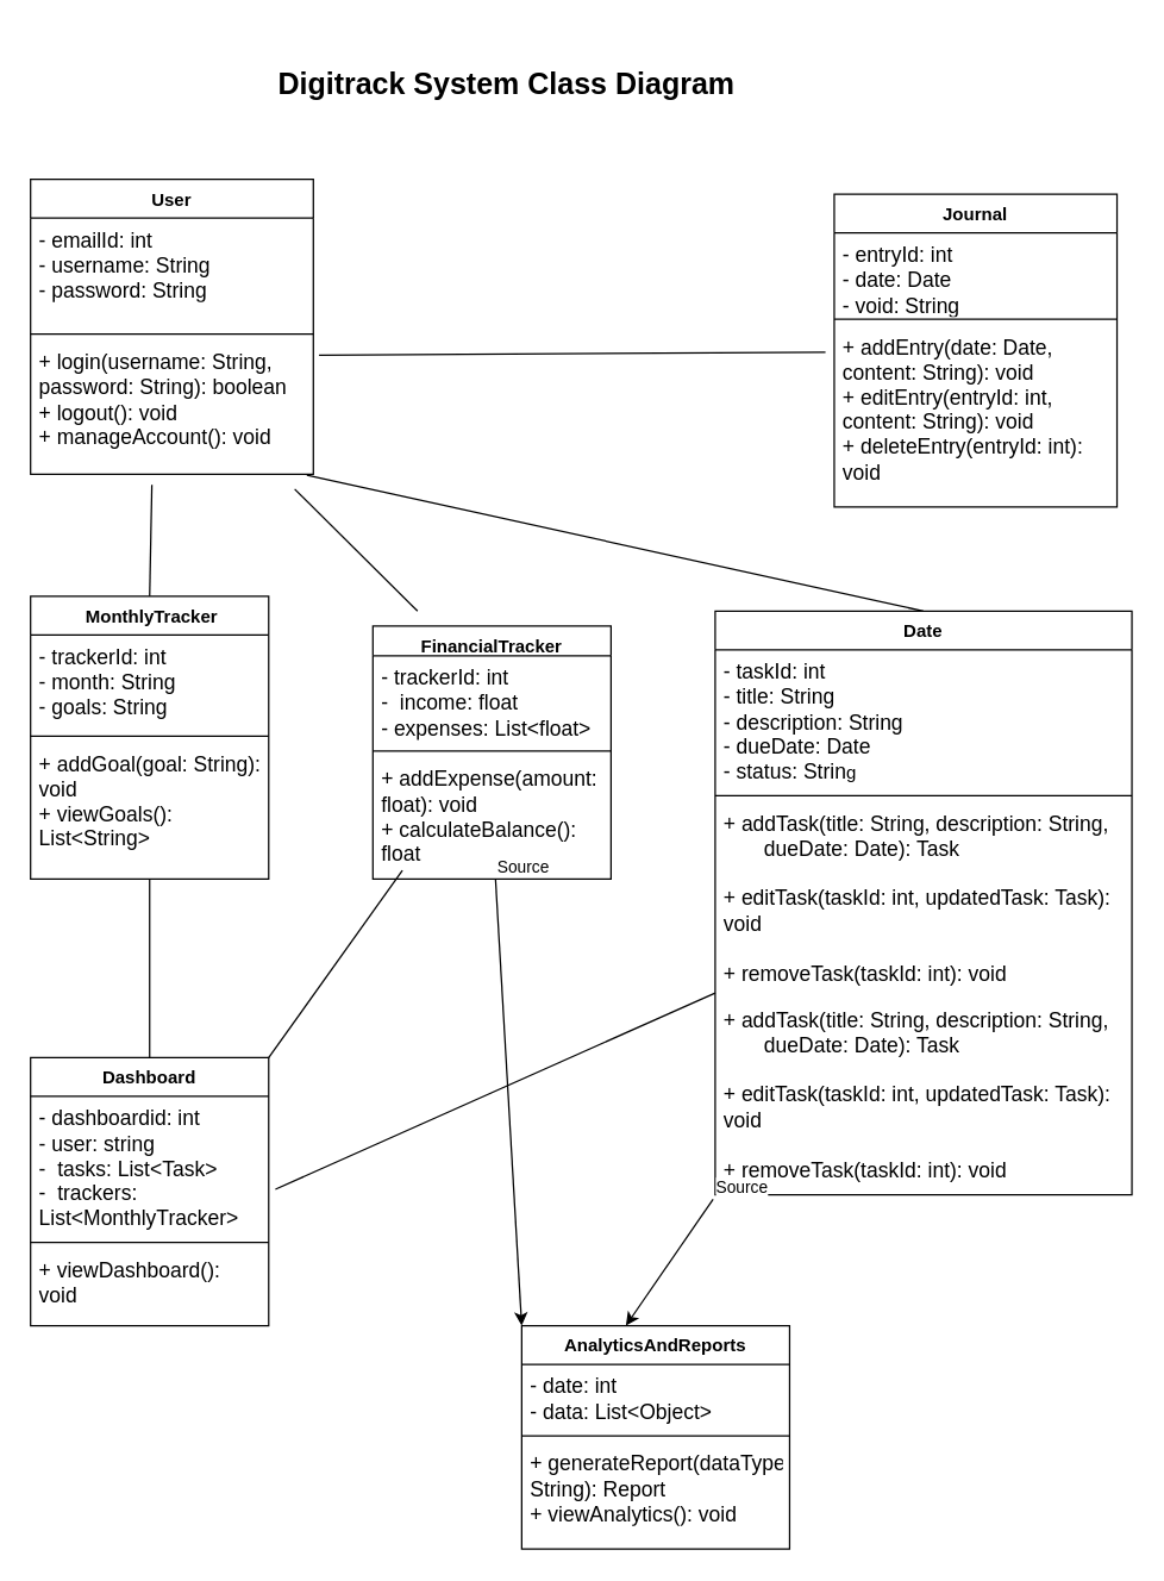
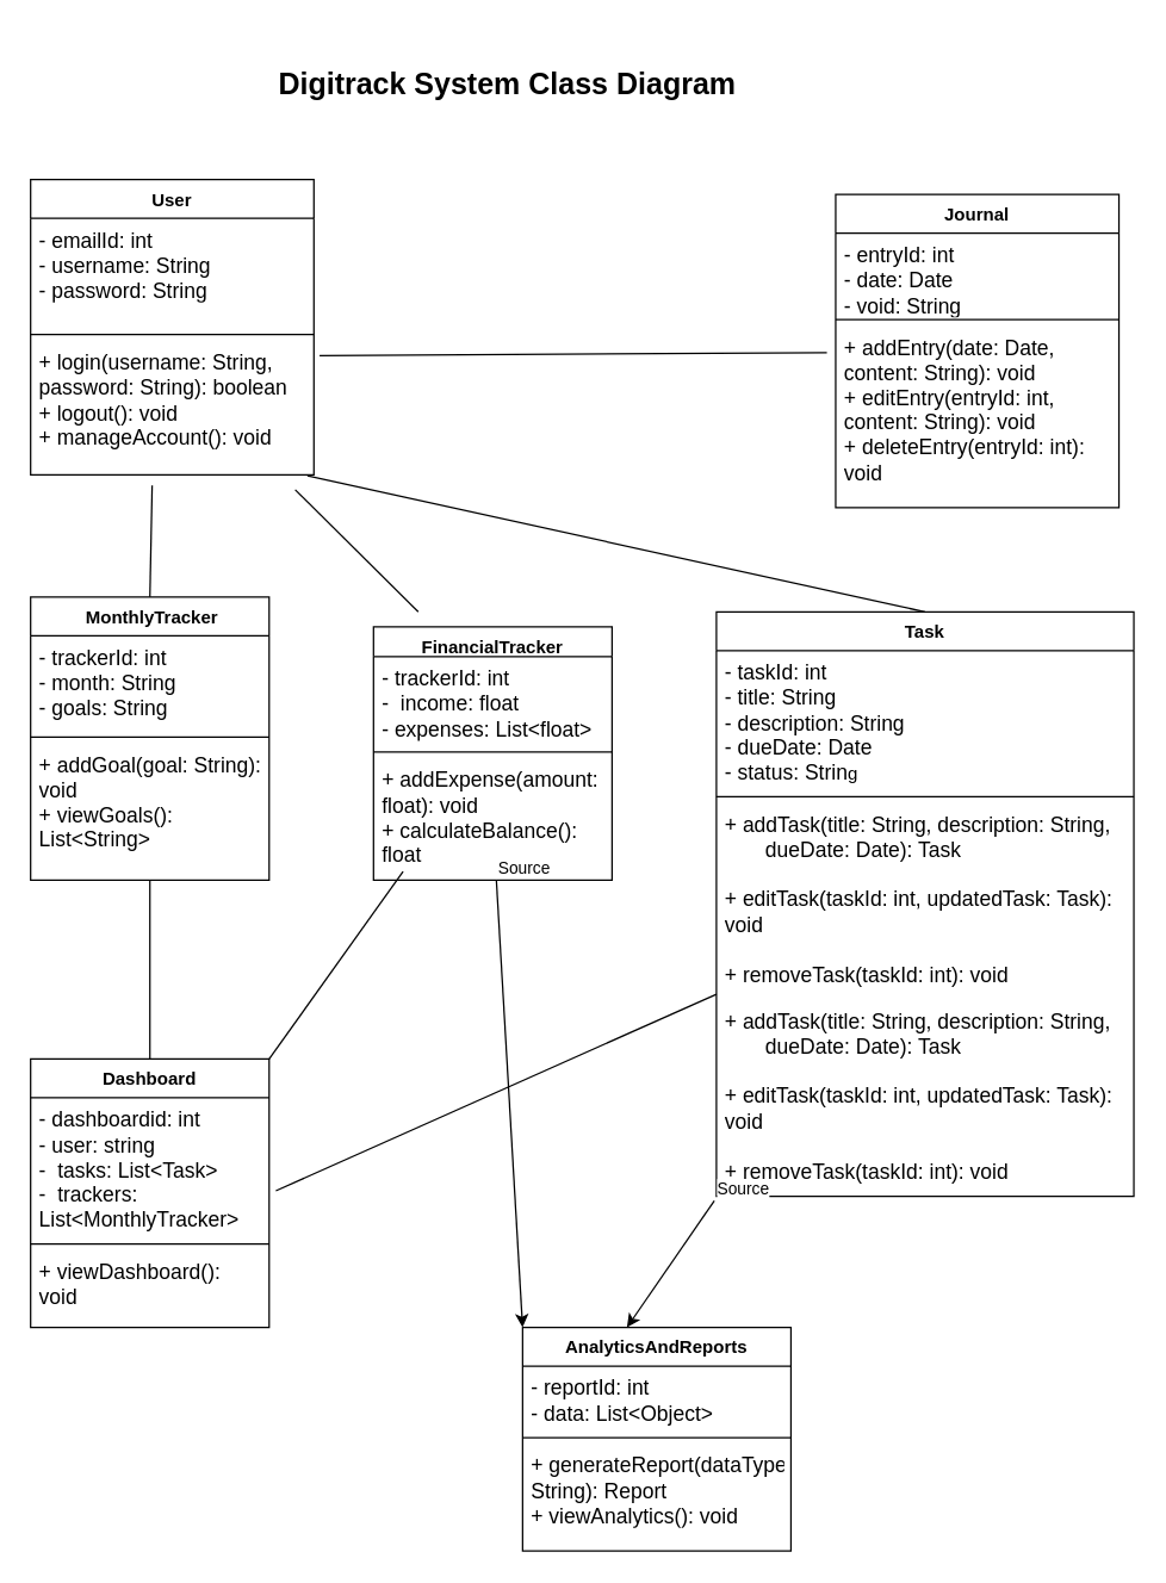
- <mxCell id="2" value="Date" style="swimlane;fontStyle=1;align=center;verticalAlign=top;childLayout=stackLayout;horizontal=1;startSize=26;horizontalStack=0;resizeParent=1;resizeParentMax=0;resizeLast=0;collapsible=1;marginBottom=0;whiteSpace=wrap;html=1;" vertex="1" parent="1"><mxGeometry x="480" y="410" width="280" height="392" as="geometry" /></mxCell>
+ <mxCell id="2" value="Task" style="swimlane;fontStyle=1;align=center;verticalAlign=top;childLayout=stackLayout;horizontal=1;startSize=26;horizontalStack=0;resizeParent=1;resizeParentMax=0;resizeLast=0;collapsible=1;marginBottom=0;whiteSpace=wrap;html=1;" vertex="1" parent="1"><mxGeometry x="480" y="410" width="280" height="392" as="geometry" /></mxCell>
- <mxCell id="28" value="&lt;font style=&quot;font-size: 14px;&quot;&gt;-&amp;nbsp;date: int&lt;/font&gt;&lt;div&gt;&lt;font style=&quot;font-size: 14px;&quot;&gt;-&amp;nbsp;data: List&amp;lt;Object&amp;gt;&lt;/font&gt;&lt;/div&gt;" style="text;strokeColor=none;fillColor=none;align=left;verticalAlign=top;spacingLeft=4;spacingRight=4;overflow=hidden;rotatable=0;points=[[0,0.5],[1,0.5]];portConstraint=eastwest;whiteSpace=wrap;html=1;" vertex="1" parent="27"><mxGeometry y="26" width="180" height="44" as="geometry" /></mxCell>
+ <mxCell id="28" value="&lt;font style=&quot;font-size: 14px;&quot;&gt;-&amp;nbsp;reportId: int&lt;/font&gt;&lt;div&gt;&lt;font style=&quot;font-size: 14px;&quot;&gt;-&amp;nbsp;data: List&amp;lt;Object&amp;gt;&lt;/font&gt;&lt;/div&gt;" style="text;strokeColor=none;fillColor=none;align=left;verticalAlign=top;spacingLeft=4;spacingRight=4;overflow=hidden;rotatable=0;points=[[0,0.5],[1,0.5]];portConstraint=eastwest;whiteSpace=wrap;html=1;" vertex="1" parent="27"><mxGeometry y="26" width="180" height="44" as="geometry" /></mxCell>
